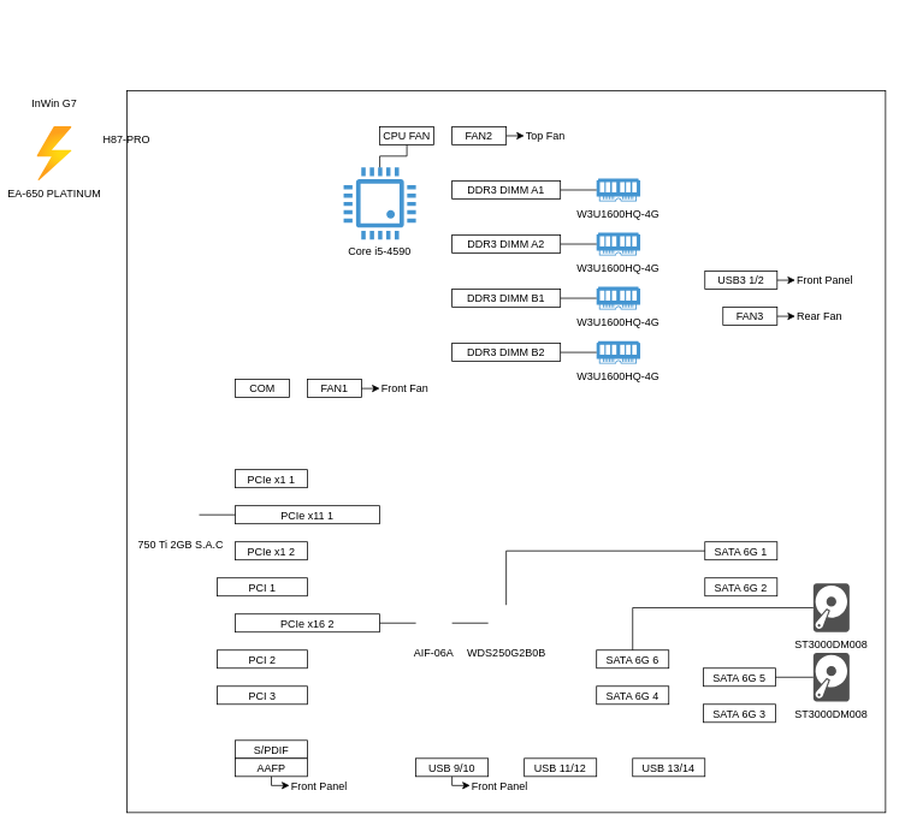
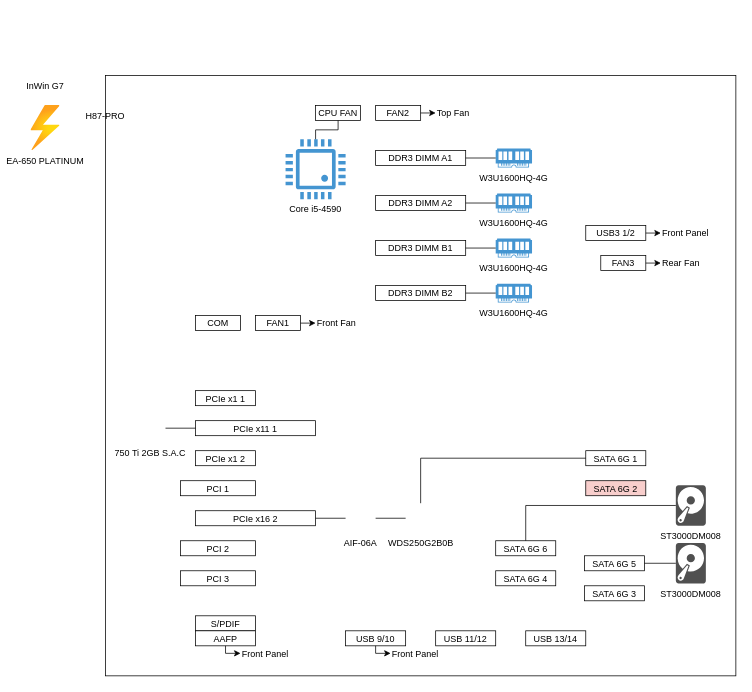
- <mxCell id="18" value="SATA 6G 2" style="rounded=0;labelBackgroundColor=none;fontColor=#000000;" parent="1" vertex="1"><mxGeometry x="780" y="640" width="80" height="20" as="geometry" /></mxCell>
+ <mxCell id="18" value="SATA 6G 2" style="rounded=0;labelBackgroundColor=none;fontColor=#000000;fillColor=#f8cecc;" parent="1" vertex="1"><mxGeometry x="780" y="640" width="80" height="20" as="geometry" /></mxCell>
